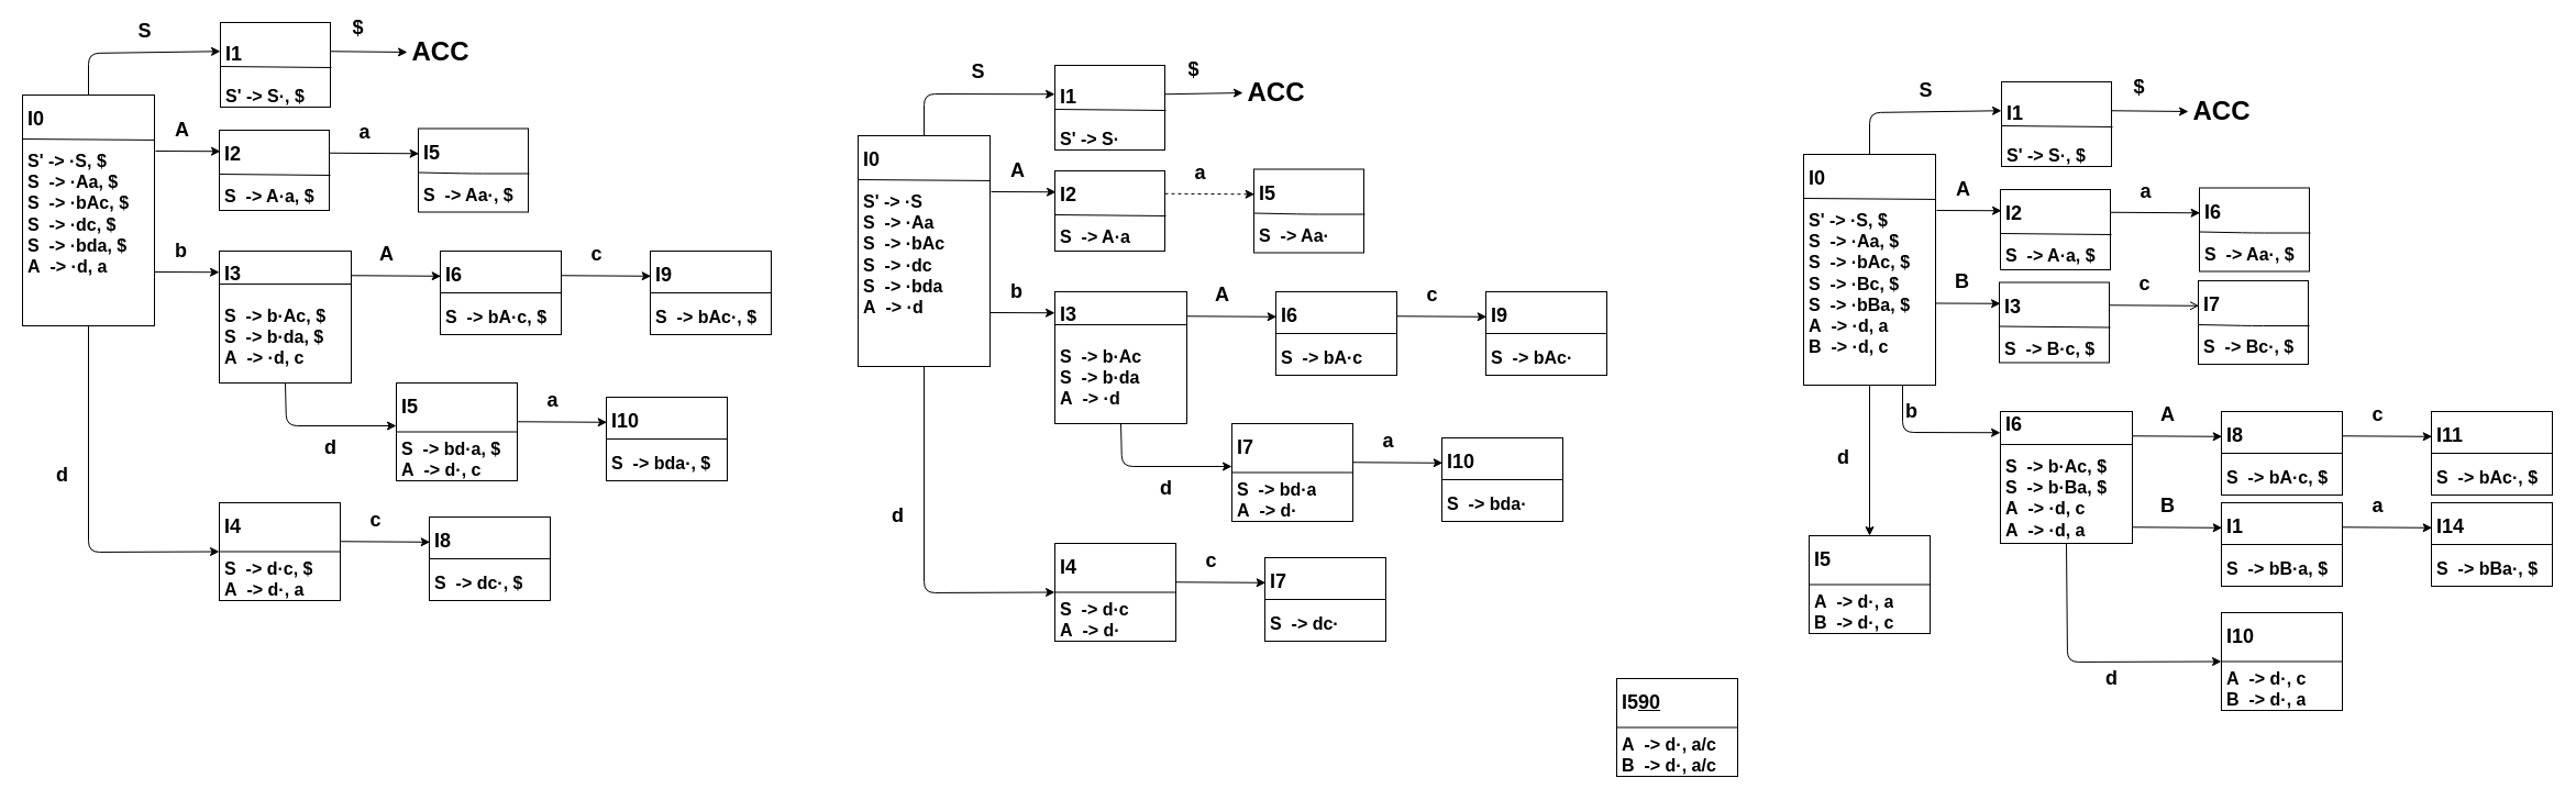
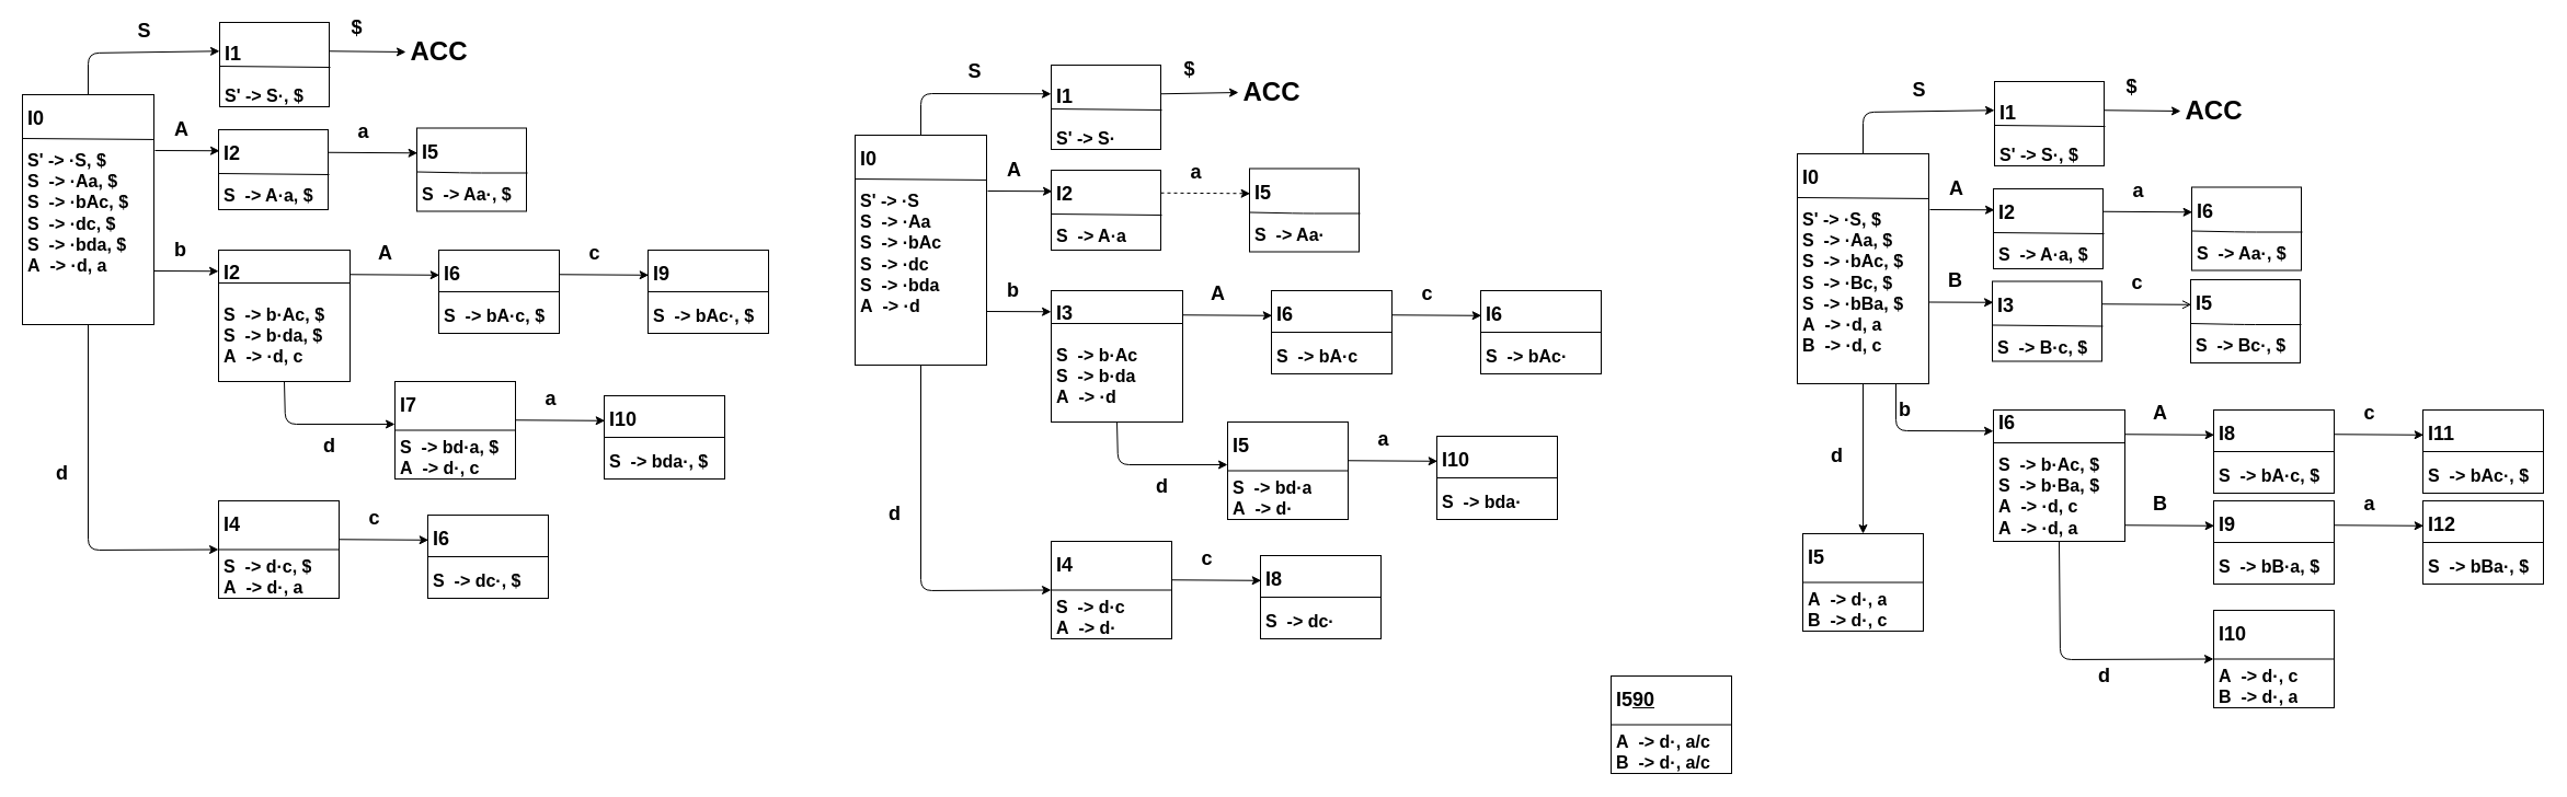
- <mxCell id="7" value="&lt;h1&gt;&lt;font style=&quot;font-size: 18px&quot;&gt;I3&lt;/font&gt;&lt;/h1&gt;&lt;div&gt;&lt;div&gt;&lt;span style=&quot;font-size: medium&quot;&gt;S&amp;nbsp; -&amp;gt; b&lt;/span&gt;&lt;span style=&quot;font-size: medium&quot;&gt;·&lt;/span&gt;&lt;span style=&quot;font-size: medium&quot;&gt;Ac, $&lt;/span&gt;&lt;/div&gt;&lt;div&gt;&lt;font size=&quot;3&quot;&gt;&lt;span&gt;S&amp;nbsp; -&amp;gt; b&lt;/span&gt;&lt;/font&gt;&lt;span style=&quot;font-size: medium&quot;&gt;·da, $&lt;/span&gt;&lt;/div&gt;&lt;div&gt;&lt;font size=&quot;3&quot;&gt;&lt;span&gt;A&amp;nbsp; -&amp;gt; ·d, c&lt;/span&gt;&lt;/font&gt;&lt;/div&gt;&lt;/div&gt;" style="text;html=1;strokeColor=none;fillColor=none;spacing=5;spacingTop=-20;whiteSpace=wrap;overflow=hidden;rounded=0;fontStyle=1" parent="1" vertex="1"><mxGeometry x="199" y="227" width="120" height="110" as="geometry" /></mxCell>
+ <mxCell id="7" value="&lt;h1&gt;&lt;font style=&quot;font-size: 18px&quot;&gt;I2&lt;/font&gt;&lt;/h1&gt;&lt;div&gt;&lt;div&gt;&lt;span style=&quot;font-size: medium&quot;&gt;S&amp;nbsp; -&amp;gt; b&lt;/span&gt;&lt;span style=&quot;font-size: medium&quot;&gt;·&lt;/span&gt;&lt;span style=&quot;font-size: medium&quot;&gt;Ac, $&lt;/span&gt;&lt;/div&gt;&lt;div&gt;&lt;font size=&quot;3&quot;&gt;&lt;span&gt;S&amp;nbsp; -&amp;gt; b&lt;/span&gt;&lt;/font&gt;&lt;span style=&quot;font-size: medium&quot;&gt;·da, $&lt;/span&gt;&lt;/div&gt;&lt;div&gt;&lt;font size=&quot;3&quot;&gt;&lt;span&gt;A&amp;nbsp; -&amp;gt; ·d, c&lt;/span&gt;&lt;/font&gt;&lt;/div&gt;&lt;/div&gt;" style="text;html=1;strokeColor=none;fillColor=none;spacing=5;spacingTop=-20;whiteSpace=wrap;overflow=hidden;rounded=0;fontStyle=1" parent="1" vertex="1"><mxGeometry x="199" y="227" width="120" height="110" as="geometry" /></mxCell>
- <mxCell id="161" value="&lt;h1&gt;&lt;font style=&quot;font-size: 18px&quot;&gt;I7&lt;/font&gt;&lt;/h1&gt;&lt;div&gt;&lt;div&gt;&lt;font size=&quot;3&quot;&gt;&lt;span&gt;S&amp;nbsp; -&amp;gt; Bc&lt;/span&gt;&lt;/font&gt;&lt;span style=&quot;font-size: medium&quot;&gt;·, $&lt;/span&gt;&lt;/div&gt;&lt;/div&gt;" style="text;html=1;strokeColor=none;fillColor=none;spacing=5;spacingTop=-20;whiteSpace=wrap;overflow=hidden;rounded=0;fontStyle=1" vertex="1" parent="1"><mxGeometry x="1999" y="255" width="100" height="76" as="geometry" /></mxCell>
+ <mxCell id="161" value="&lt;h1&gt;&lt;font style=&quot;font-size: 18px&quot;&gt;I5&lt;/font&gt;&lt;/h1&gt;&lt;div&gt;&lt;div&gt;&lt;font size=&quot;3&quot;&gt;&lt;span&gt;S&amp;nbsp; -&amp;gt; Bc&lt;/span&gt;&lt;/font&gt;&lt;span style=&quot;font-size: medium&quot;&gt;·, $&lt;/span&gt;&lt;/div&gt;&lt;/div&gt;" style="text;html=1;strokeColor=none;fillColor=none;spacing=5;spacingTop=-20;whiteSpace=wrap;overflow=hidden;rounded=0;fontStyle=1" vertex="1" parent="1"><mxGeometry x="1999" y="255" width="100" height="76" as="geometry" /></mxCell>
- <mxCell id="94" value="&lt;h1&gt;&lt;font style=&quot;font-size: 18px&quot;&gt;I9&lt;/font&gt;&lt;/h1&gt;&lt;div&gt;&lt;div&gt;&lt;font size=&quot;3&quot;&gt;&lt;span&gt;S&amp;nbsp; -&amp;gt; bA&lt;/span&gt;&lt;/font&gt;&lt;span style=&quot;font-size: medium&quot;&gt;c&lt;/span&gt;&lt;span style=&quot;font-size: medium&quot;&gt;·&lt;/span&gt;&lt;/div&gt;&lt;/div&gt;" style="text;html=1;strokeColor=none;fillColor=none;spacing=5;spacingTop=-20;whiteSpace=wrap;overflow=hidden;rounded=0;fontStyle=1" vertex="1" parent="1"><mxGeometry x="1351" y="265" width="110" height="76" as="geometry" /></mxCell>
+ <mxCell id="94" value="&lt;h1&gt;&lt;font style=&quot;font-size: 18px&quot;&gt;I6&lt;/font&gt;&lt;/h1&gt;&lt;div&gt;&lt;div&gt;&lt;font size=&quot;3&quot;&gt;&lt;span&gt;S&amp;nbsp; -&amp;gt; bA&lt;/span&gt;&lt;/font&gt;&lt;span style=&quot;font-size: medium&quot;&gt;c&lt;/span&gt;&lt;span style=&quot;font-size: medium&quot;&gt;·&lt;/span&gt;&lt;/div&gt;&lt;/div&gt;" style="text;html=1;strokeColor=none;fillColor=none;spacing=5;spacingTop=-20;whiteSpace=wrap;overflow=hidden;rounded=0;fontStyle=1" vertex="1" parent="1"><mxGeometry x="1351" y="265" width="110" height="76" as="geometry" /></mxCell>
- <mxCell id="3" value="&lt;h1&gt;&lt;font style=&quot;font-size: 18px&quot;&gt;I5&lt;/font&gt;&lt;/h1&gt;&lt;div&gt;&lt;font size=&quot;3&quot;&gt;S&amp;nbsp; -&amp;gt; bd&lt;/font&gt;&lt;span style=&quot;font-size: medium&quot;&gt;·a, $&lt;/span&gt;&lt;br&gt;&lt;/div&gt;&lt;div&gt;&lt;font size=&quot;3&quot;&gt;A&amp;nbsp; -&amp;gt; d&lt;/font&gt;&lt;span style=&quot;font-size: medium&quot;&gt;·, c&lt;/span&gt;&lt;/div&gt;" style="text;html=1;strokeColor=none;fillColor=none;spacing=5;spacingTop=-20;whiteSpace=wrap;overflow=hidden;rounded=0;fontStyle=1" vertex="1" parent="1"><mxGeometry x="360" y="348" width="110" height="89" as="geometry" /></mxCell>
+ <mxCell id="3" value="&lt;h1&gt;&lt;font style=&quot;font-size: 18px&quot;&gt;I7&lt;/font&gt;&lt;/h1&gt;&lt;div&gt;&lt;font size=&quot;3&quot;&gt;S&amp;nbsp; -&amp;gt; bd&lt;/font&gt;&lt;span style=&quot;font-size: medium&quot;&gt;·a, $&lt;/span&gt;&lt;br&gt;&lt;/div&gt;&lt;div&gt;&lt;font size=&quot;3&quot;&gt;A&amp;nbsp; -&amp;gt; d&lt;/font&gt;&lt;span style=&quot;font-size: medium&quot;&gt;·, c&lt;/span&gt;&lt;/div&gt;" style="text;html=1;strokeColor=none;fillColor=none;spacing=5;spacingTop=-20;whiteSpace=wrap;overflow=hidden;rounded=0;fontStyle=1" vertex="1" parent="1"><mxGeometry x="360" y="348" width="110" height="89" as="geometry" /></mxCell>
- <mxCell id="59" value="&lt;h1&gt;&lt;font style=&quot;font-size: 18px&quot;&gt;I7&lt;/font&gt;&lt;/h1&gt;&lt;div&gt;&lt;font size=&quot;3&quot;&gt;S&amp;nbsp; -&amp;gt; bd&lt;/font&gt;&lt;span style=&quot;font-size: medium&quot;&gt;·a&lt;/span&gt;&lt;br&gt;&lt;/div&gt;&lt;div&gt;&lt;font size=&quot;3&quot;&gt;A&amp;nbsp; -&amp;gt; d&lt;/font&gt;&lt;span style=&quot;font-size: medium&quot;&gt;·&lt;/span&gt;&lt;/div&gt;" style="text;html=1;strokeColor=none;fillColor=none;spacing=5;spacingTop=-20;whiteSpace=wrap;overflow=hidden;rounded=0;fontStyle=1" vertex="1" parent="1"><mxGeometry x="1120" y="385" width="110" height="89" as="geometry" /></mxCell>
+ <mxCell id="59" value="&lt;h1&gt;&lt;font style=&quot;font-size: 18px&quot;&gt;I5&lt;/font&gt;&lt;/h1&gt;&lt;div&gt;&lt;font size=&quot;3&quot;&gt;S&amp;nbsp; -&amp;gt; bd&lt;/font&gt;&lt;span style=&quot;font-size: medium&quot;&gt;·a&lt;/span&gt;&lt;br&gt;&lt;/div&gt;&lt;div&gt;&lt;font size=&quot;3&quot;&gt;A&amp;nbsp; -&amp;gt; d&lt;/font&gt;&lt;span style=&quot;font-size: medium&quot;&gt;·&lt;/span&gt;&lt;/div&gt;" style="text;html=1;strokeColor=none;fillColor=none;spacing=5;spacingTop=-20;whiteSpace=wrap;overflow=hidden;rounded=0;fontStyle=1" vertex="1" parent="1"><mxGeometry x="1120" y="385" width="110" height="89" as="geometry" /></mxCell>
- <mxCell id="171" value="&lt;h1&gt;&lt;font style=&quot;font-size: 18px&quot;&gt;I1&lt;/font&gt;&lt;/h1&gt;&lt;div&gt;&lt;div&gt;&lt;font size=&quot;3&quot;&gt;&lt;span&gt;S&amp;nbsp; -&amp;gt; bB&lt;/span&gt;&lt;/font&gt;&lt;span style=&quot;font-size: medium&quot;&gt;·a, $&lt;/span&gt;&lt;/div&gt;&lt;/div&gt;" style="text;html=1;strokeColor=none;fillColor=none;spacing=5;spacingTop=-20;whiteSpace=wrap;overflow=hidden;rounded=0;fontStyle=1" vertex="1" parent="1"><mxGeometry x="2020" y="457" width="110" height="76" as="geometry" /></mxCell>
+ <mxCell id="171" value="&lt;h1&gt;&lt;font style=&quot;font-size: 18px&quot;&gt;I9&lt;/font&gt;&lt;/h1&gt;&lt;div&gt;&lt;div&gt;&lt;font size=&quot;3&quot;&gt;&lt;span&gt;S&amp;nbsp; -&amp;gt; bB&lt;/span&gt;&lt;/font&gt;&lt;span style=&quot;font-size: medium&quot;&gt;·a, $&lt;/span&gt;&lt;/div&gt;&lt;/div&gt;" style="text;html=1;strokeColor=none;fillColor=none;spacing=5;spacingTop=-20;whiteSpace=wrap;overflow=hidden;rounded=0;fontStyle=1" vertex="1" parent="1"><mxGeometry x="2020" y="457" width="110" height="76" as="geometry" /></mxCell>
- <mxCell id="176" value="&lt;h1&gt;&lt;font style=&quot;font-size: 18px&quot;&gt;I14&lt;/font&gt;&lt;/h1&gt;&lt;div&gt;&lt;div&gt;&lt;font size=&quot;3&quot;&gt;&lt;span&gt;S&amp;nbsp; -&amp;gt; bB&lt;/span&gt;&lt;/font&gt;&lt;span style=&quot;font-size: medium&quot;&gt;a&lt;/span&gt;&lt;span style=&quot;font-size: medium&quot;&gt;·&lt;/span&gt;&lt;span style=&quot;font-size: medium&quot;&gt;, $&lt;/span&gt;&lt;/div&gt;&lt;/div&gt;" style="text;html=1;strokeColor=none;fillColor=none;spacing=5;spacingTop=-20;whiteSpace=wrap;overflow=hidden;rounded=0;fontStyle=1" vertex="1" parent="1"><mxGeometry x="2211" y="457" width="110" height="76" as="geometry" /></mxCell>
+ <mxCell id="176" value="&lt;h1&gt;&lt;font style=&quot;font-size: 18px&quot;&gt;I12&lt;/font&gt;&lt;/h1&gt;&lt;div&gt;&lt;div&gt;&lt;font size=&quot;3&quot;&gt;&lt;span&gt;S&amp;nbsp; -&amp;gt; bB&lt;/span&gt;&lt;/font&gt;&lt;span style=&quot;font-size: medium&quot;&gt;a&lt;/span&gt;&lt;span style=&quot;font-size: medium&quot;&gt;·&lt;/span&gt;&lt;span style=&quot;font-size: medium&quot;&gt;, $&lt;/span&gt;&lt;/div&gt;&lt;/div&gt;" style="text;html=1;strokeColor=none;fillColor=none;spacing=5;spacingTop=-20;whiteSpace=wrap;overflow=hidden;rounded=0;fontStyle=1" vertex="1" parent="1"><mxGeometry x="2211" y="457" width="110" height="76" as="geometry" /></mxCell>
- <mxCell id="54" value="&lt;h1&gt;&lt;font style=&quot;font-size: 18px&quot;&gt;I8&lt;/font&gt;&lt;/h1&gt;&lt;div&gt;&lt;div&gt;&lt;font size=&quot;3&quot;&gt;&lt;span&gt;S&amp;nbsp; -&amp;gt; dc&lt;/span&gt;&lt;/font&gt;&lt;span style=&quot;font-size: medium&quot;&gt;·&lt;/span&gt;&lt;span style=&quot;font-size: medium&quot;&gt;, $&lt;/span&gt;&lt;/div&gt;&lt;/div&gt;" style="text;html=1;strokeColor=none;fillColor=none;spacing=5;spacingTop=-20;whiteSpace=wrap;overflow=hidden;rounded=0;fontStyle=1" vertex="1" parent="1"><mxGeometry x="390" y="470" width="110" height="76" as="geometry" /></mxCell>
+ <mxCell id="54" value="&lt;h1&gt;&lt;font style=&quot;font-size: 18px&quot;&gt;I6&lt;/font&gt;&lt;/h1&gt;&lt;div&gt;&lt;div&gt;&lt;font size=&quot;3&quot;&gt;&lt;span&gt;S&amp;nbsp; -&amp;gt; dc&lt;/span&gt;&lt;/font&gt;&lt;span style=&quot;font-size: medium&quot;&gt;·&lt;/span&gt;&lt;span style=&quot;font-size: medium&quot;&gt;, $&lt;/span&gt;&lt;/div&gt;&lt;/div&gt;" style="text;html=1;strokeColor=none;fillColor=none;spacing=5;spacingTop=-20;whiteSpace=wrap;overflow=hidden;rounded=0;fontStyle=1" vertex="1" parent="1"><mxGeometry x="390" y="470" width="110" height="76" as="geometry" /></mxCell>
- <mxCell id="110" value="&lt;h1&gt;&lt;font style=&quot;font-size: 18px&quot;&gt;I7&lt;/font&gt;&lt;/h1&gt;&lt;div&gt;&lt;div&gt;&lt;font size=&quot;3&quot;&gt;&lt;span&gt;S&amp;nbsp; -&amp;gt; dc&lt;/span&gt;&lt;/font&gt;&lt;span style=&quot;font-size: medium&quot;&gt;·&lt;/span&gt;&lt;/div&gt;&lt;/div&gt;" style="text;html=1;strokeColor=none;fillColor=none;spacing=5;spacingTop=-20;whiteSpace=wrap;overflow=hidden;rounded=0;fontStyle=1" vertex="1" parent="1"><mxGeometry x="1150" y="507" width="110" height="76" as="geometry" /></mxCell>
+ <mxCell id="110" value="&lt;h1&gt;&lt;font style=&quot;font-size: 18px&quot;&gt;I8&lt;/font&gt;&lt;/h1&gt;&lt;div&gt;&lt;div&gt;&lt;font size=&quot;3&quot;&gt;&lt;span&gt;S&amp;nbsp; -&amp;gt; dc&lt;/span&gt;&lt;/font&gt;&lt;span style=&quot;font-size: medium&quot;&gt;·&lt;/span&gt;&lt;/div&gt;&lt;/div&gt;" style="text;html=1;strokeColor=none;fillColor=none;spacing=5;spacingTop=-20;whiteSpace=wrap;overflow=hidden;rounded=0;fontStyle=1" vertex="1" parent="1"><mxGeometry x="1150" y="507" width="110" height="76" as="geometry" /></mxCell>
